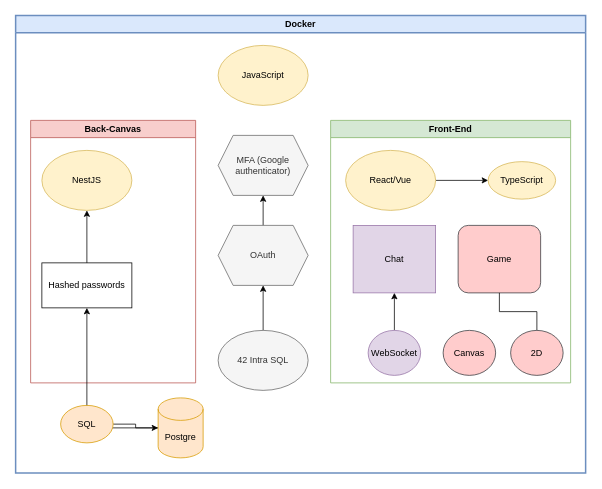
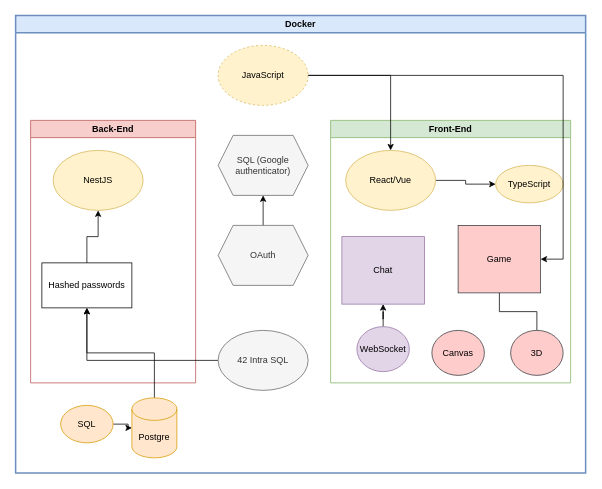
- <mxCell id="28" value="JavaScript" style="ellipse;whiteSpace=wrap;html=1;fillColor=#fff2cc;strokeColor=#d6b656;" vertex="1" parent="4"><mxGeometry x="270" y="40" width="120" height="80" as="geometry" /></mxCell>
+ <mxCell id="28" value="JavaScript" style="ellipse;whiteSpace=wrap;html=1;fillColor=#fff2cc;strokeColor=#d6b656;dashed=1;" vertex="1" parent="4"><mxGeometry x="270" y="40" width="120" height="80" as="geometry" /></mxCell>
+ <mxCell id="27" style="edgeStyle=orthogonalEdgeStyle;rounded=0;orthogonalLoop=1;jettySize=auto;html=1;entryX=1;entryY=0.5;entryDx=0;entryDy=0;" edge="1" parent="4" source="28" target="20"><mxGeometry relative="1" as="geometry"><Array as="points"><mxPoint x="730" y="80" /><mxPoint x="730" y="325" /></Array></mxGeometry></mxCell>
+ <mxCell id="29" style="edgeStyle=orthogonalEdgeStyle;rounded=0;orthogonalLoop=1;jettySize=auto;html=1;" edge="1" parent="4" source="28" target="25"><mxGeometry relative="1" as="geometry" /></mxCell>
- <mxCell id="2" value="Back-Canvas" style="swimlane;whiteSpace=wrap;html=1;fillColor=#f8cecc;strokeColor=#b85450;" vertex="1" parent="1"><mxGeometry x="40" y="160" width="220" height="350" as="geometry" /></mxCell>
+ <mxCell id="2" value="Back-End" style="swimlane;whiteSpace=wrap;html=1;fillColor=#f8cecc;strokeColor=#b85450;" vertex="1" parent="1"><mxGeometry x="40" y="160" width="220" height="350" as="geometry" /></mxCell>
- <mxCell id="16" value="MFA (Google authenticator)" style="shape=hexagon;perimeter=hexagonPerimeter2;whiteSpace=wrap;html=1;fixedSize=1;fillStyle=auto;strokeWidth=1;fillColor=#f5f5f5;fontColor=#333333;strokeColor=#666666;" vertex="1" parent="4"><mxGeometry x="270" y="160" width="120" height="80" as="geometry" /></mxCell>
+ <mxCell id="16" value="SQL (Google authenticator)" style="shape=hexagon;perimeter=hexagonPerimeter2;whiteSpace=wrap;html=1;fixedSize=1;fillStyle=auto;strokeWidth=1;fillColor=#f5f5f5;fontColor=#333333;strokeColor=#666666;" vertex="1" parent="4"><mxGeometry x="270" y="160" width="120" height="80" as="geometry" /></mxCell>
- <mxCell id="10" value="NestJS" style="ellipse;whiteSpace=wrap;html=1;fillColor=#fff2cc;strokeColor=#d6b656;" vertex="1" parent="4"><mxGeometry x="35" y="180" width="120" height="80" as="geometry" /></mxCell>
+ <mxCell id="10" value="NestJS" style="ellipse;whiteSpace=wrap;html=1;fillColor=#fff2cc;strokeColor=#d6b656;" vertex="1" parent="4"><mxGeometry x="50" y="180" width="120" height="80" as="geometry" /></mxCell>
- <mxCell id="26" value="TypeScript" style="ellipse;whiteSpace=wrap;html=1;fillColor=#fff2cc;strokeColor=#d6b656;" vertex="1" parent="4"><mxGeometry x="630" y="195" width="90" height="50" as="geometry" /></mxCell>
+ <mxCell id="26" value="TypeScript" style="ellipse;whiteSpace=wrap;html=1;fillColor=#fff2cc;strokeColor=#d6b656;" vertex="1" parent="4"><mxGeometry x="640" y="200" width="90" height="50" as="geometry" /></mxCell>
- <mxCell id="17" value="Chat" style="rounded=0;whiteSpace=wrap;html=1;fillStyle=auto;strokeWidth=1;fillColor=#e1d5e7;strokeColor=#9673a6;" vertex="1" parent="4"><mxGeometry x="450" y="280" width="110" height="90" as="geometry" /></mxCell>
+ <mxCell id="17" value="Chat" style="rounded=0;whiteSpace=wrap;html=1;fillStyle=auto;strokeWidth=1;fillColor=#e1d5e7;strokeColor=#9673a6;" vertex="1" parent="4"><mxGeometry x="435" y="295" width="110" height="90" as="geometry" /></mxCell>
- <mxCell id="20" value="Game" style="whiteSpace=wrap;html=1;fillStyle=auto;strokeWidth=1;fillColor=#ffcccc;strokeColor=#36393d;rounded=1;" vertex="1" parent="4"><mxGeometry x="590" y="280" width="110" height="90" as="geometry" /></mxCell>
+ <mxCell id="20" value="Game" style="rounded=0;whiteSpace=wrap;html=1;fillStyle=auto;strokeWidth=1;fillColor=#ffcccc;strokeColor=#36393d;" vertex="1" parent="4"><mxGeometry x="590" y="280" width="110" height="90" as="geometry" /></mxCell>
- <mxCell id="14" style="edgeStyle=orthogonalEdgeStyle;rounded=0;orthogonalLoop=1;jettySize=auto;html=1;entryX=0.5;entryY=1;entryDx=0;entryDy=0;" edge="1" parent="4" source="15" target="13"><mxGeometry relative="1" as="geometry" /></mxCell>
+ <mxCell id="14" style="edgeStyle=orthogonalEdgeStyle;rounded=0;orthogonalLoop=1;jettySize=auto;html=1;" edge="1" parent="4" source="15" target="5"><mxGeometry relative="1" as="geometry" /></mxCell>
- <mxCell id="19" value="WebSocket" style="ellipse;whiteSpace=wrap;html=1;fillColor=#e1d5e7;strokeColor=#9673a6;" vertex="1" parent="4"><mxGeometry x="470" y="420" width="70" height="60" as="geometry" /></mxCell>
+ <mxCell id="19" value="WebSocket" style="ellipse;whiteSpace=wrap;html=1;fillColor=#e1d5e7;strokeColor=#9673a6;" vertex="1" parent="4"><mxGeometry x="455" y="415" width="70" height="60" as="geometry" /></mxCell>
- <mxCell id="21" value="Canvas" style="ellipse;whiteSpace=wrap;html=1;fillColor=#ffcccc;strokeColor=#36393d;" vertex="1" parent="4"><mxGeometry x="570" y="420" width="70" height="60" as="geometry" /></mxCell>
+ <mxCell id="21" value="Canvas" style="ellipse;whiteSpace=wrap;html=1;fillColor=#ffcccc;strokeColor=#36393d;" vertex="1" parent="4"><mxGeometry x="555" y="420" width="70" height="60" as="geometry" /></mxCell>
- <mxCell id="23" value="2D" style="ellipse;whiteSpace=wrap;html=1;fillColor=#ffcccc;strokeColor=#36393d;" vertex="1" parent="4"><mxGeometry x="660" y="420" width="70" height="60" as="geometry" /></mxCell>
+ <mxCell id="23" value="3D" style="ellipse;whiteSpace=wrap;html=1;fillColor=#ffcccc;strokeColor=#36393d;" vertex="1" parent="4"><mxGeometry x="660" y="420" width="70" height="60" as="geometry" /></mxCell>
- <mxCell id="7" value="Postgre" style="shape=cylinder3;whiteSpace=wrap;html=1;boundedLbl=1;backgroundOutline=1;size=15;fillColor=#ffe6cc;strokeColor=#d79b00;" vertex="1" parent="4"><mxGeometry x="190" y="510" width="60" height="80" as="geometry" /></mxCell>
+ <mxCell id="7" value="Postgre" style="shape=cylinder3;whiteSpace=wrap;html=1;boundedLbl=1;backgroundOutline=1;size=15;fillColor=#ffe6cc;strokeColor=#d79b00;" vertex="1" parent="4"><mxGeometry x="155" y="510" width="60" height="80" as="geometry" /></mxCell>
